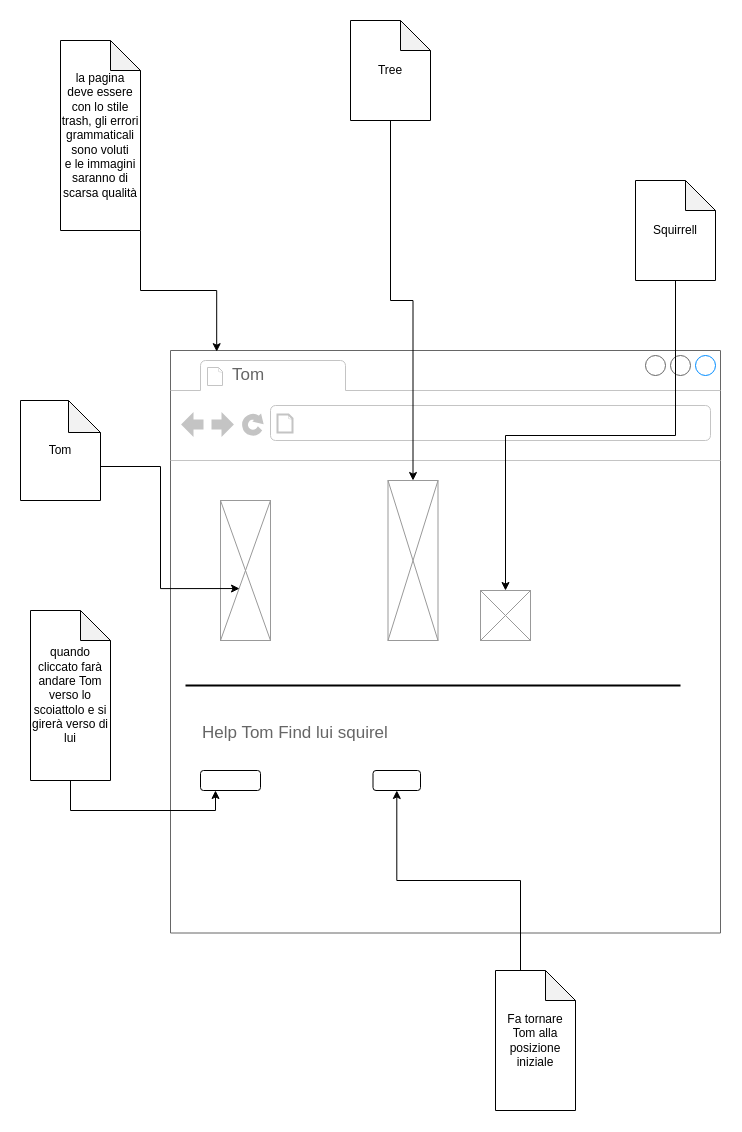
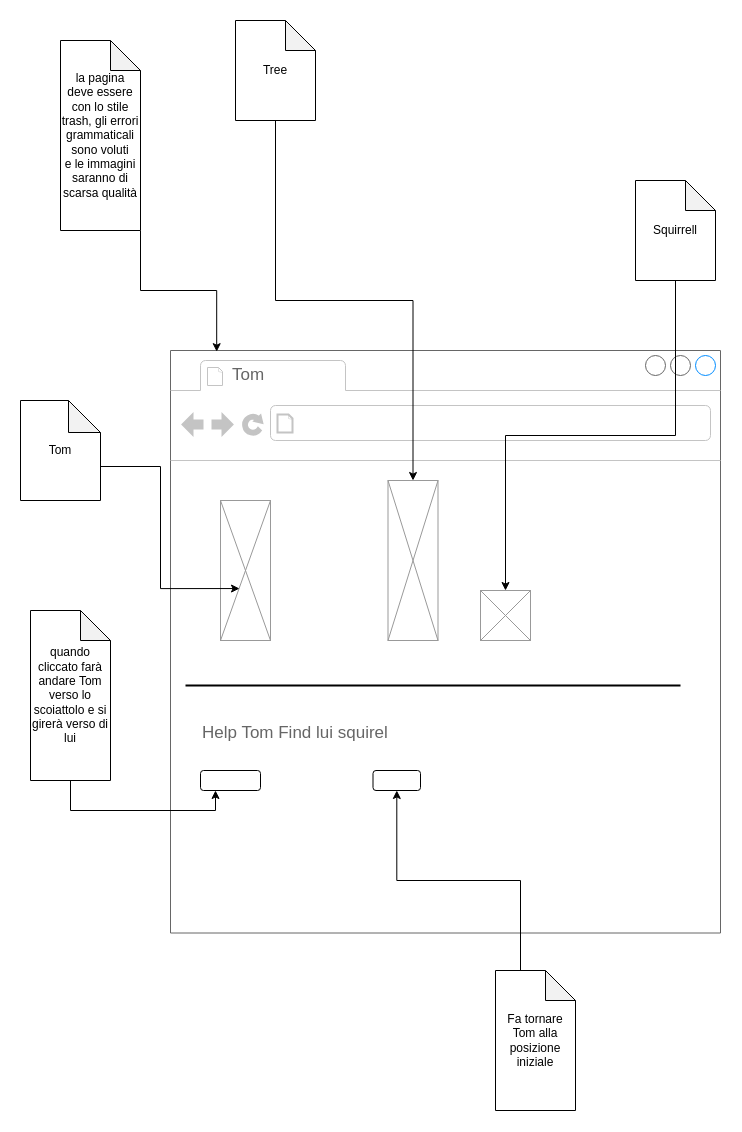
- <mxCell id="14" value="Tree" style="shape=note;whiteSpace=wrap;html=1;backgroundOutline=1;darkOpacity=0.05;" vertex="1" parent="1"><mxGeometry x="350" y="20" width="80" height="100" as="geometry" /></mxCell>
+ <mxCell id="14" value="Tree" style="shape=note;whiteSpace=wrap;html=1;backgroundOutline=1;darkOpacity=0.05;" vertex="1" parent="1"><mxGeometry x="235" y="20" width="80" height="100" as="geometry" /></mxCell>
